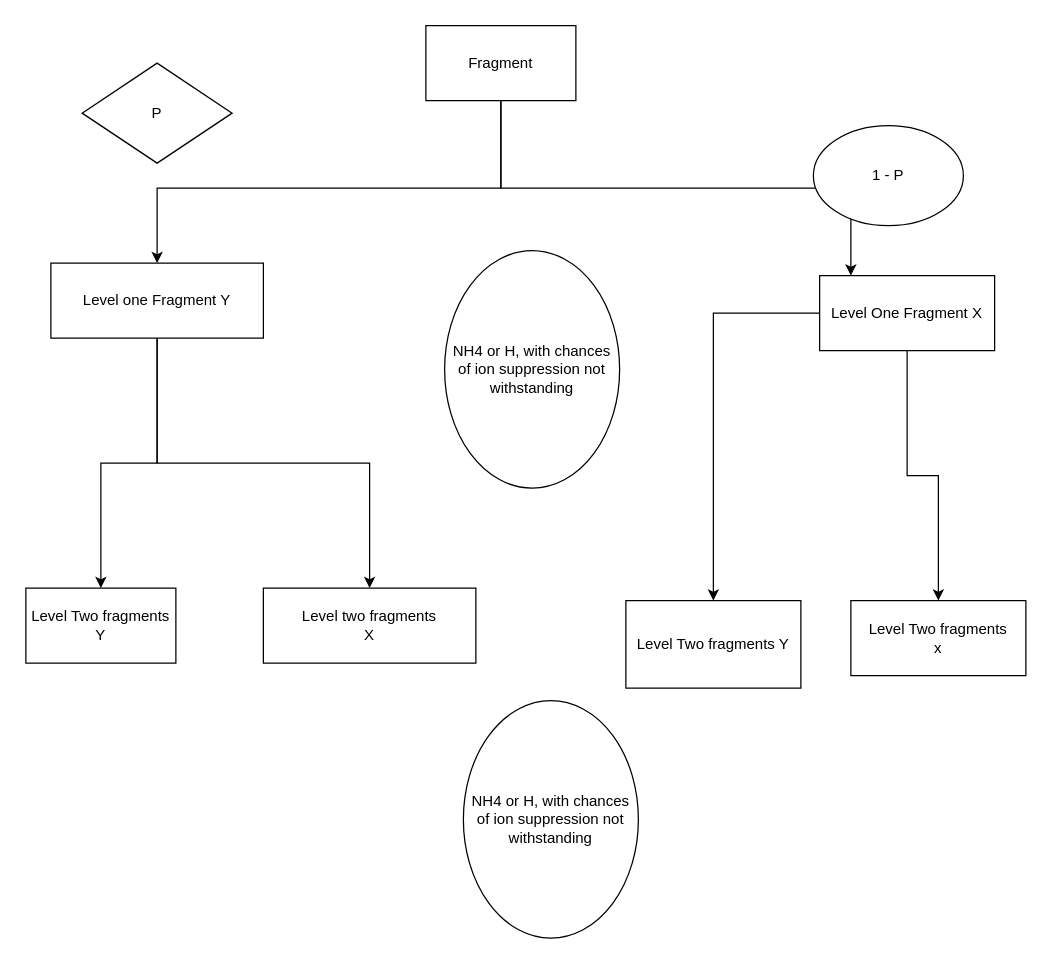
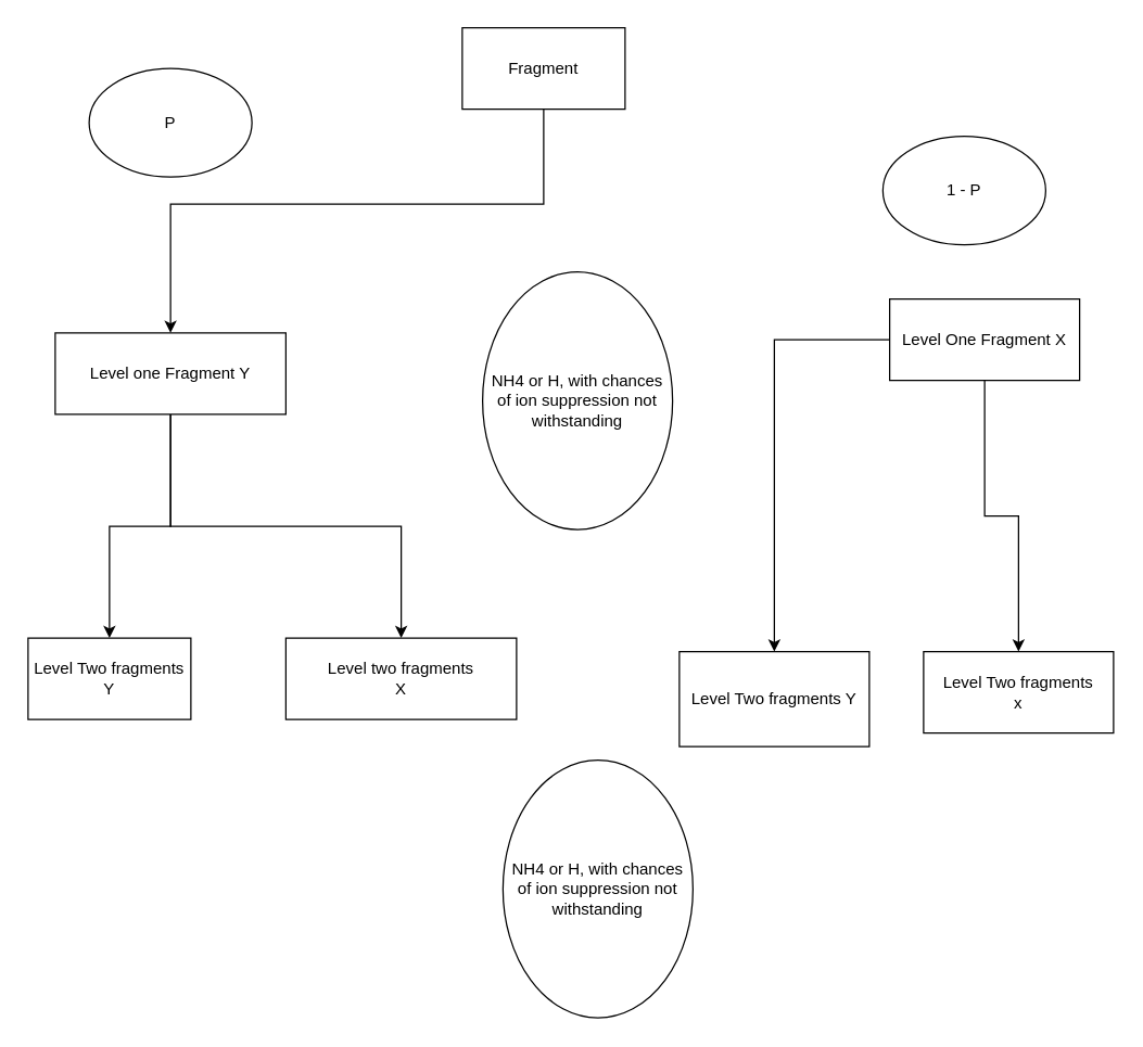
- <mxCell id="13" value="P" style="rhombus;whiteSpace=wrap;html=1;" vertex="1" parent="1"><mxGeometry x="65" y="50" width="120" height="80" as="geometry" /></mxCell>
+ <mxCell id="13" value="P" style="ellipse;whiteSpace=wrap;html=1;" vertex="1" parent="1"><mxGeometry x="65" y="50" width="120" height="80" as="geometry" /></mxCell>
- <mxCell id="3" value="" style="edgeStyle=orthogonalEdgeStyle;rounded=0;orthogonalLoop=1;jettySize=auto;html=1;" edge="1" parent="1" source="4" target="10"><mxGeometry relative="1" as="geometry"><Array as="points"><mxPoint x="400" y="150" /><mxPoint x="680" y="150" /></Array></mxGeometry></mxCell>
- <mxCell id="7" value="Level one Fragment Y" style="whiteSpace=wrap;html=1;rounded=0;" vertex="1" parent="1"><mxGeometry x="40" y="210" width="170" height="60" as="geometry" /></mxCell>
+ <mxCell id="7" value="Level one Fragment Y" style="whiteSpace=wrap;html=1;rounded=0;" vertex="1" parent="1"><mxGeometry x="40" y="245" width="170" height="60" as="geometry" /></mxCell>
